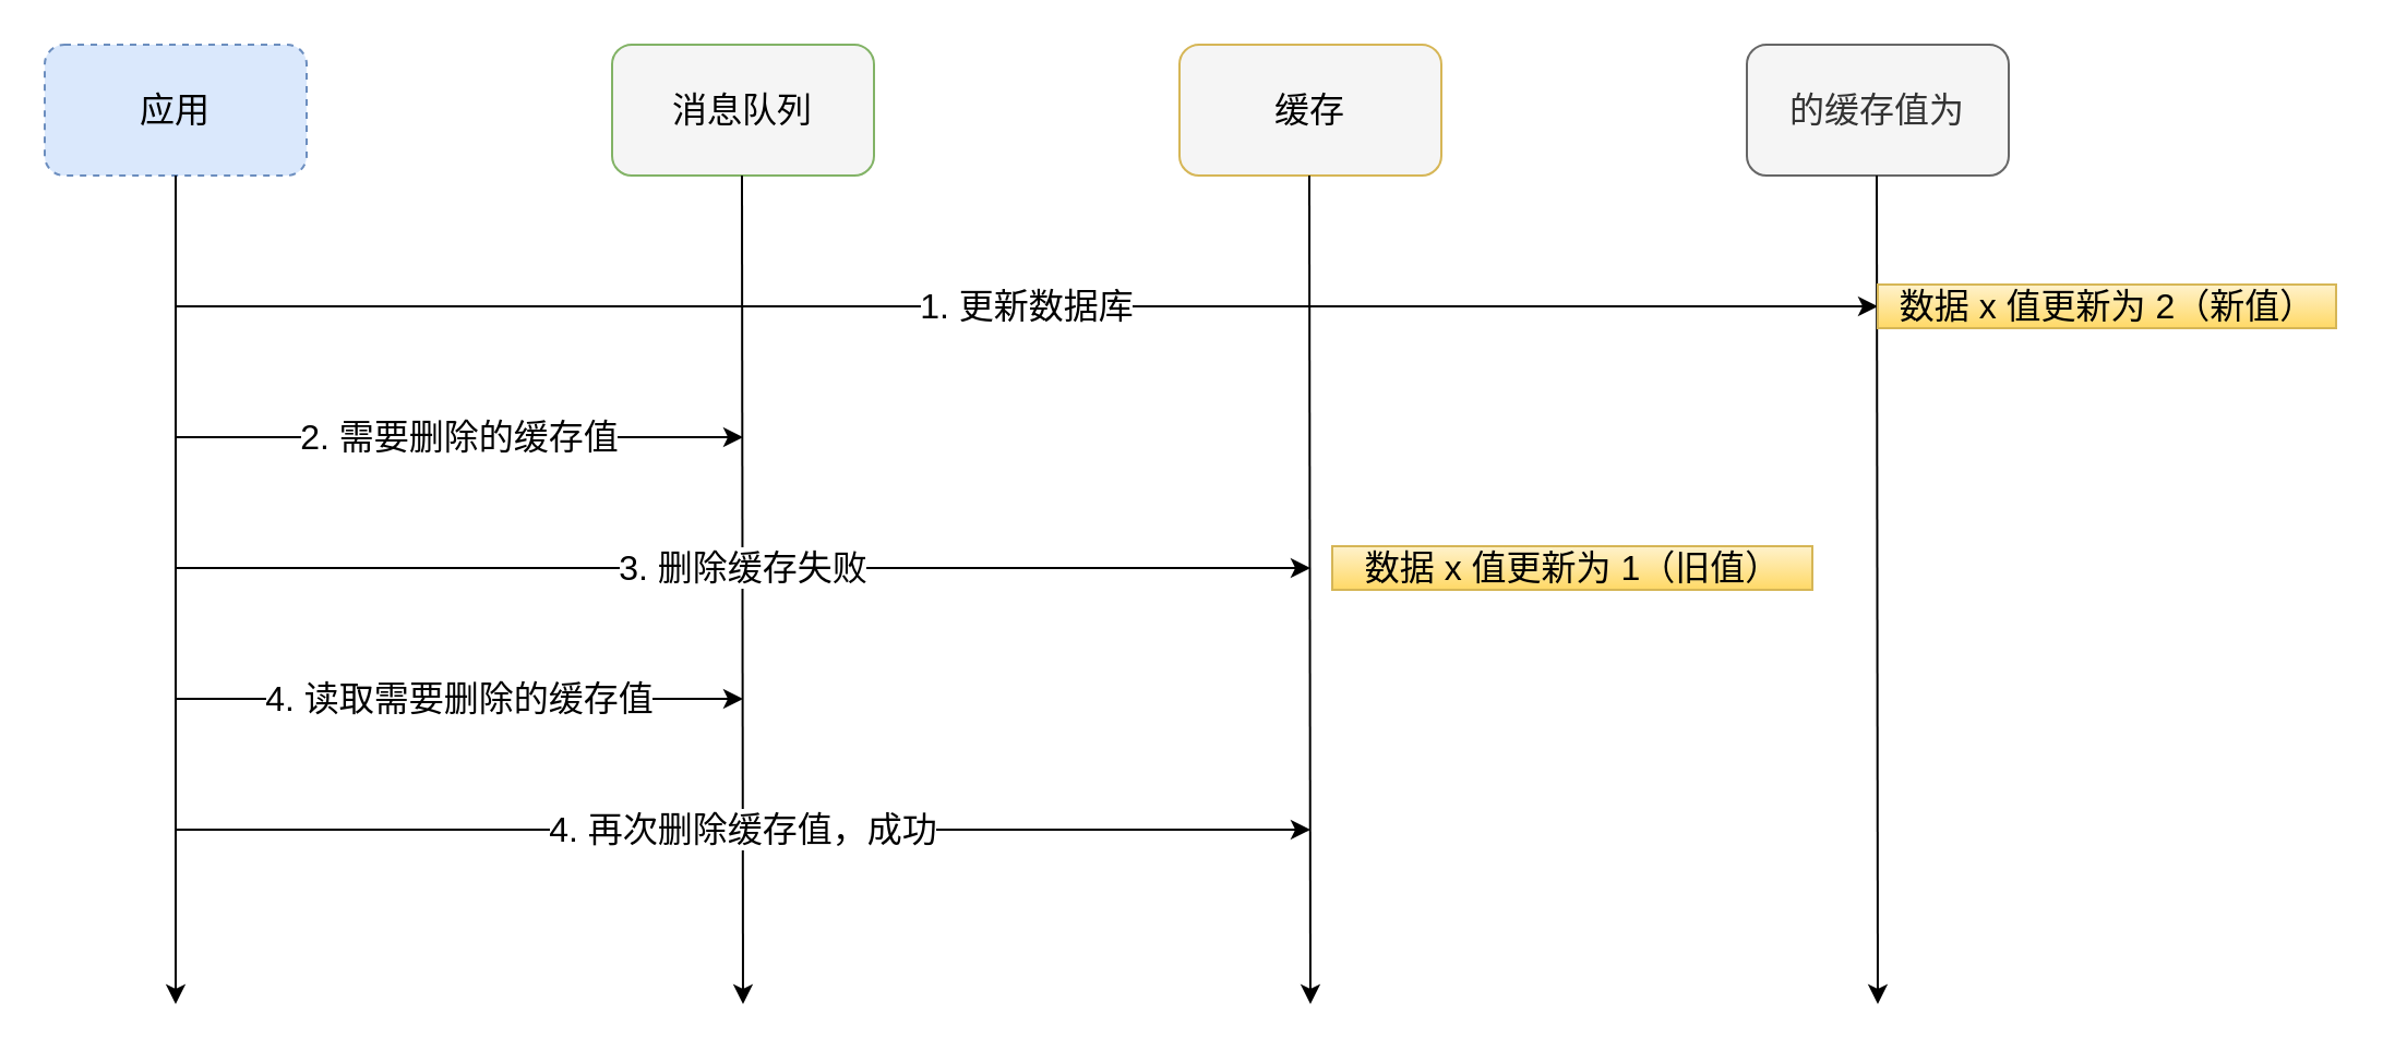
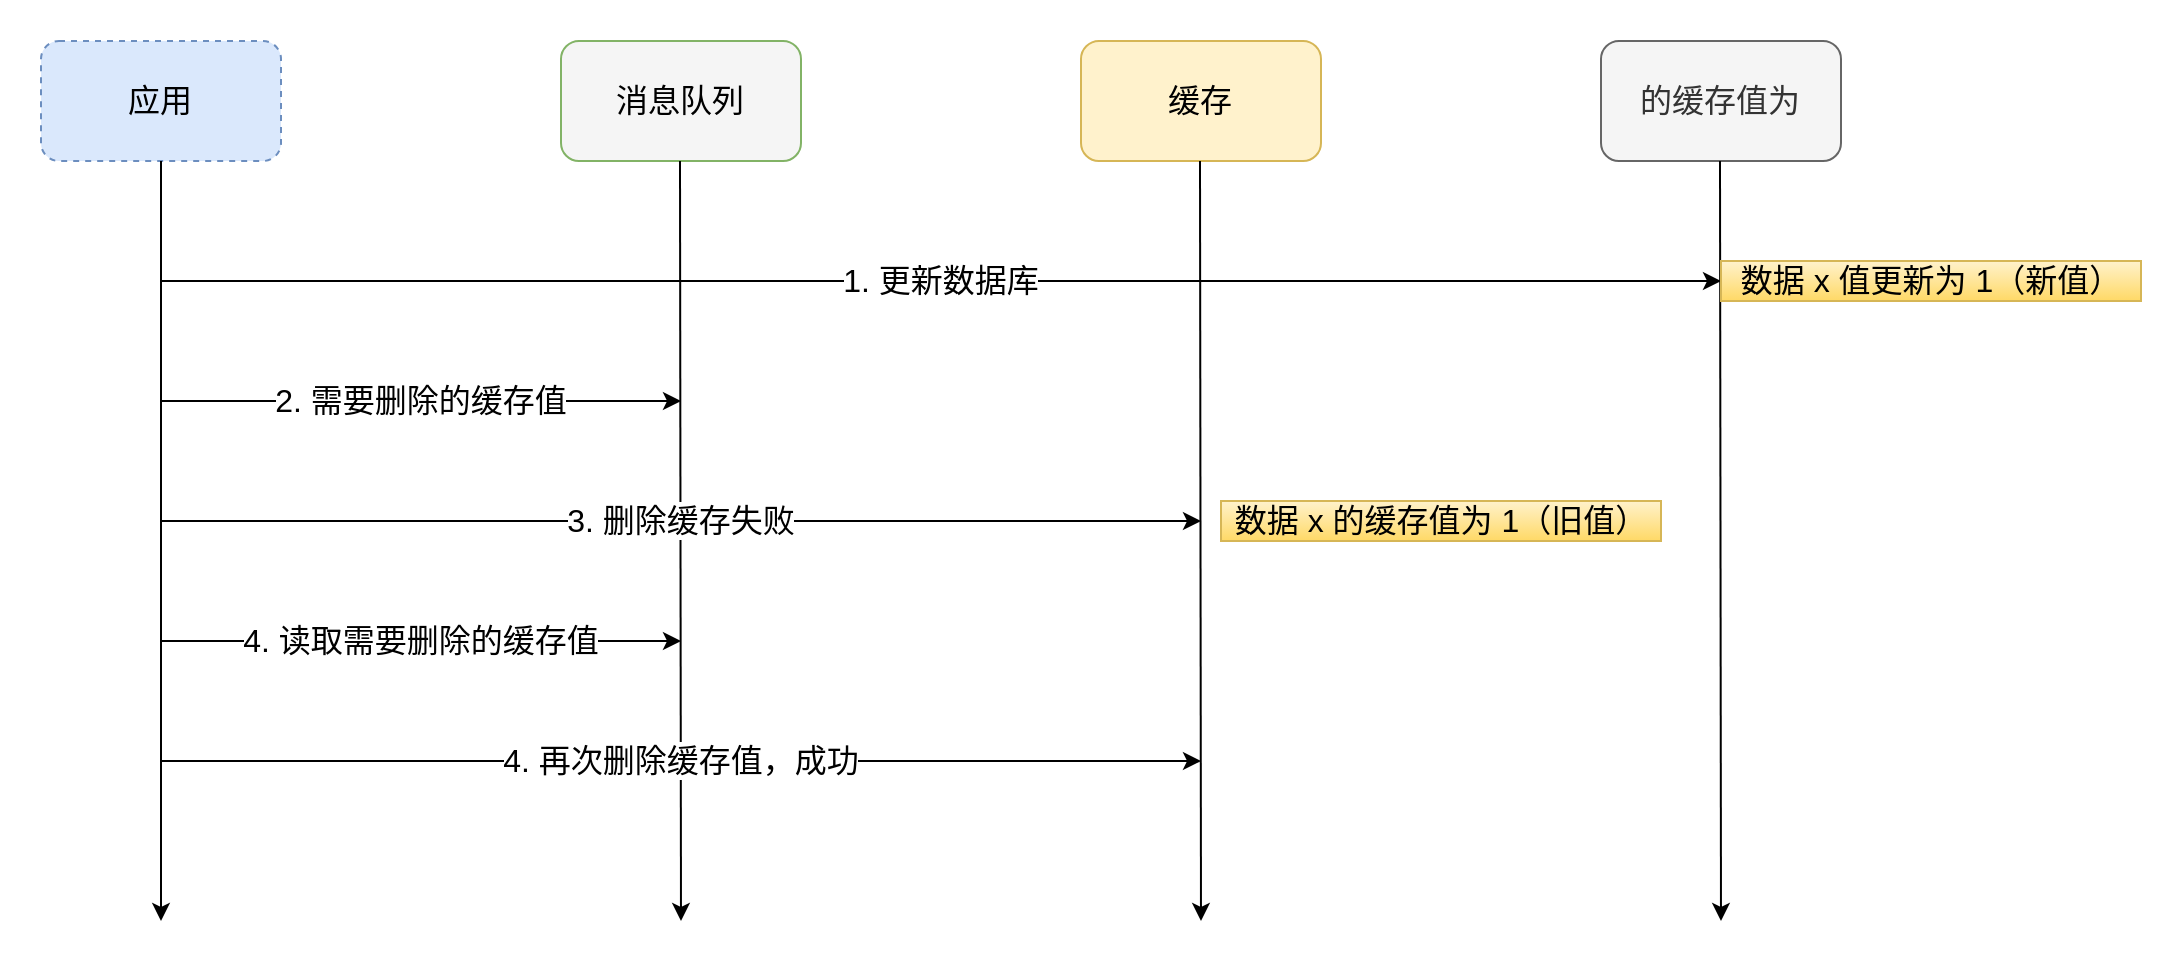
- <mxCell id="4" value="缓存" style="rounded=1;whiteSpace=wrap;html=1;fontSize=16;fillColor=#f5f5f5;strokeColor=#d6b656;" vertex="1" parent="1"><mxGeometry x="540" y="20" width="120" height="60" as="geometry" /></mxCell>
+ <mxCell id="4" value="缓存" style="rounded=1;whiteSpace=wrap;html=1;fontSize=16;fillColor=#fff2cc;strokeColor=#d6b656;" vertex="1" parent="1"><mxGeometry x="540" y="20" width="120" height="60" as="geometry" /></mxCell>
- <mxCell id="15" value="数据 x 值更新为 2（新值）" style="text;html=1;align=center;verticalAlign=middle;resizable=0;points=[];autosize=1;strokeColor=#d6b656;fillColor=#fff2cc;fontSize=16;gradientColor=#ffd966;" vertex="1" parent="1"><mxGeometry x="860" y="130" width="210" height="20" as="geometry" /></mxCell>
+ <mxCell id="15" value="数据 x 值更新为 1（新值）" style="text;html=1;align=center;verticalAlign=middle;resizable=0;points=[];autosize=1;strokeColor=#d6b656;fillColor=#fff2cc;fontSize=16;gradientColor=#ffd966;" vertex="1" parent="1"><mxGeometry x="860" y="130" width="210" height="20" as="geometry" /></mxCell>
- <mxCell id="16" value="数据 x 值更新为 1（旧值）" style="text;html=1;align=center;verticalAlign=middle;resizable=0;points=[];autosize=1;strokeColor=#d6b656;fillColor=#fff2cc;fontSize=16;gradientColor=#ffd966;" vertex="1" parent="1"><mxGeometry x="610" y="250" width="220" height="20" as="geometry" /></mxCell>
+ <mxCell id="16" value="数据 x 的缓存值为 1（旧值）" style="text;html=1;align=center;verticalAlign=middle;resizable=0;points=[];autosize=1;strokeColor=#d6b656;fillColor=#fff2cc;fontSize=16;gradientColor=#ffd966;" vertex="1" parent="1"><mxGeometry x="610" y="250" width="220" height="20" as="geometry" /></mxCell>
